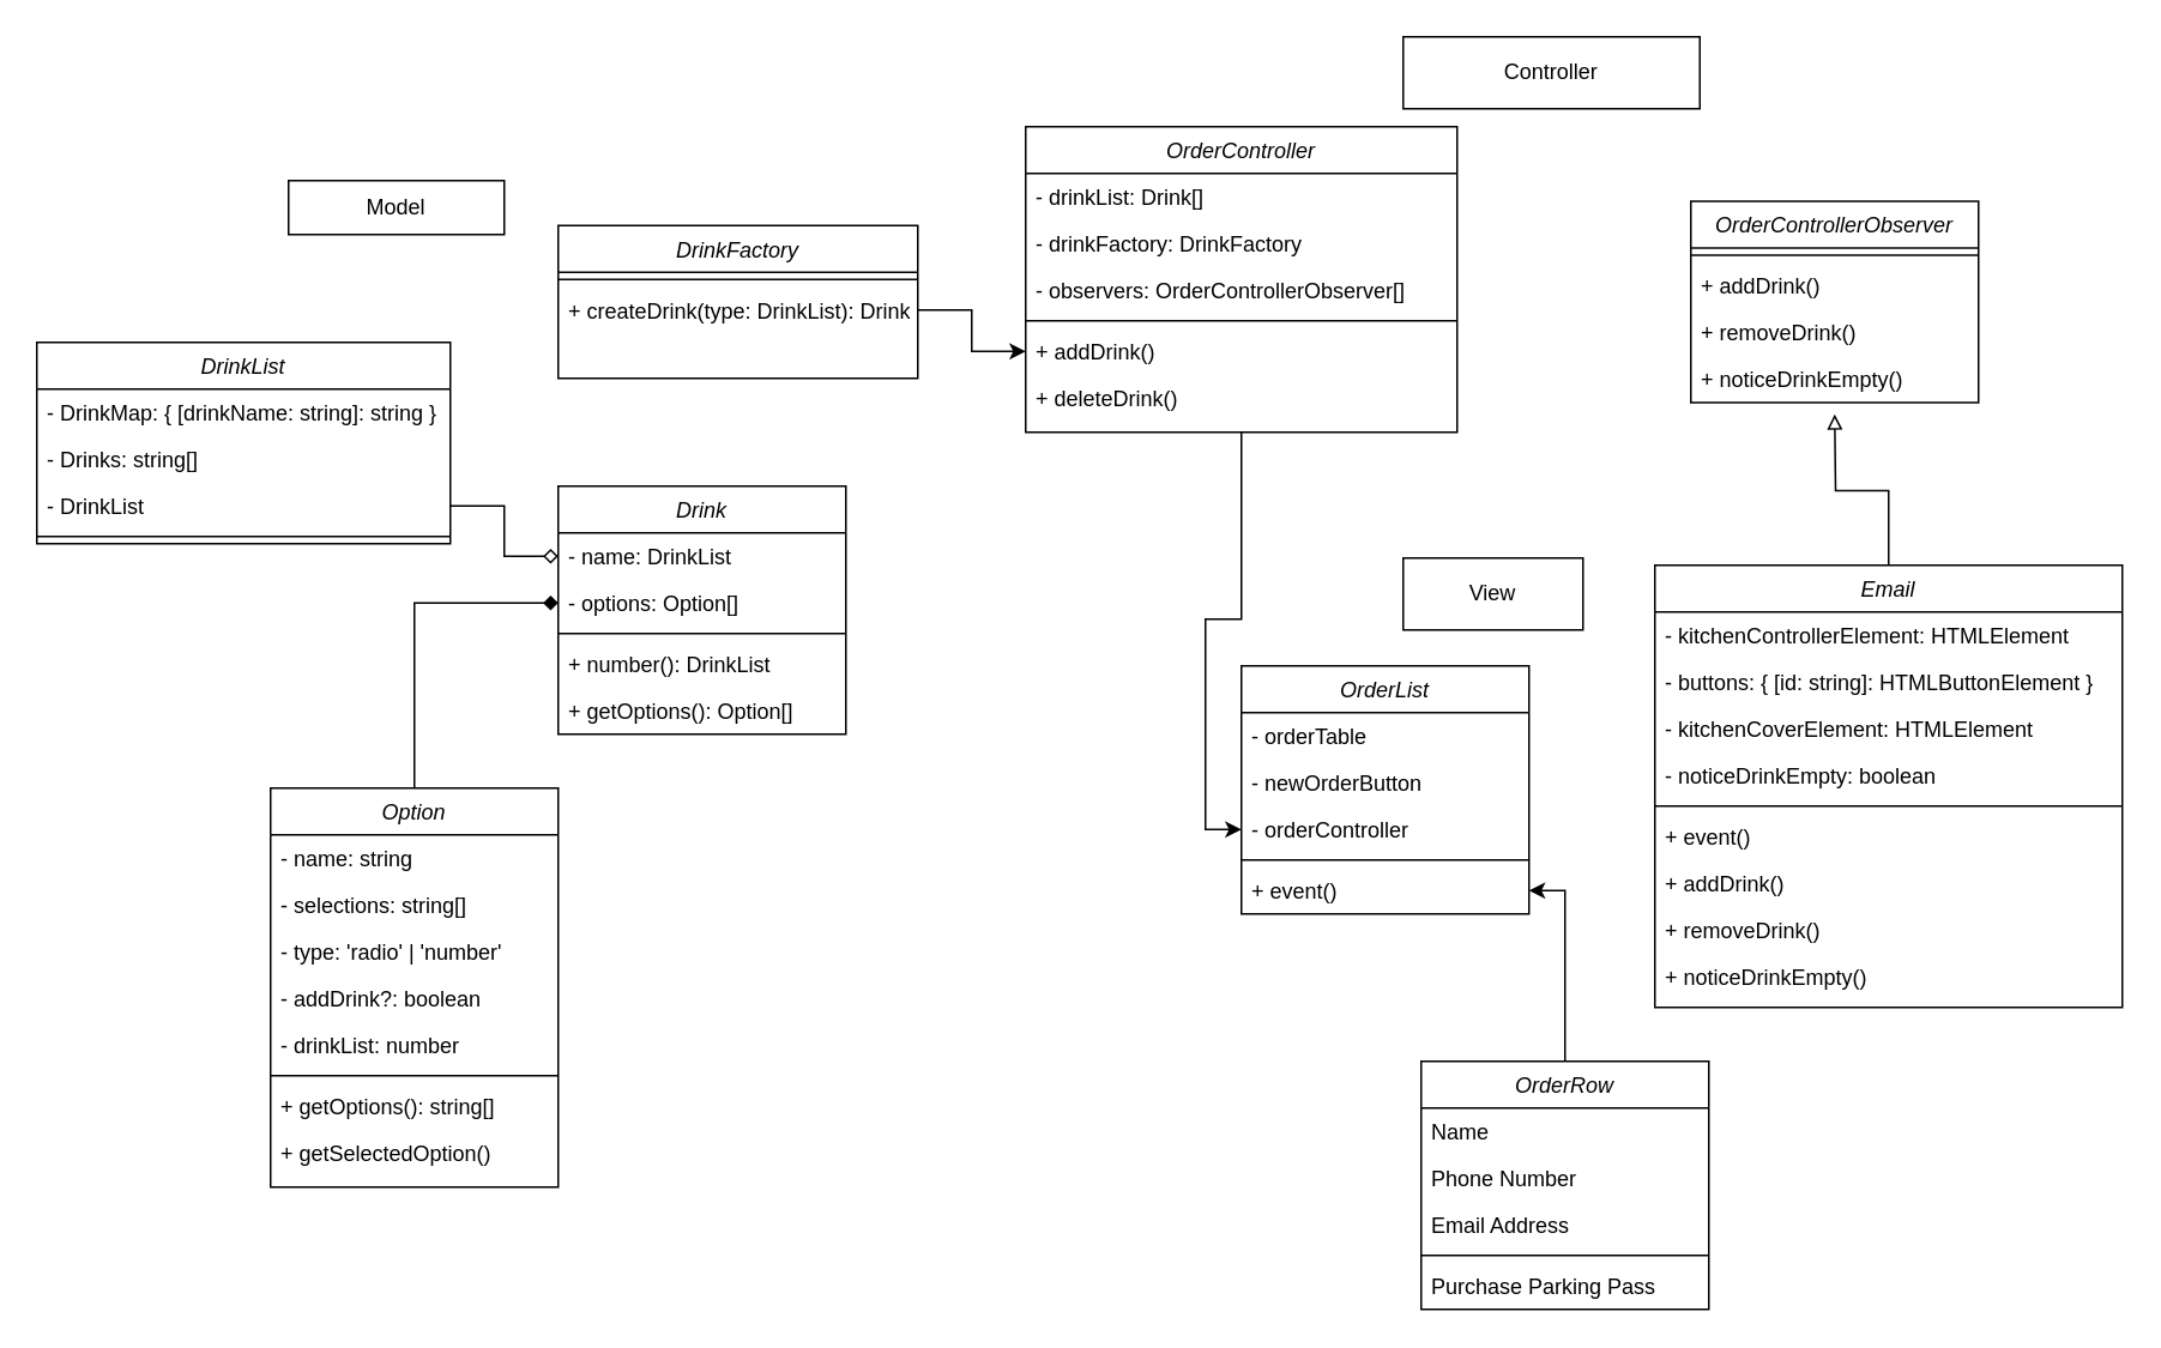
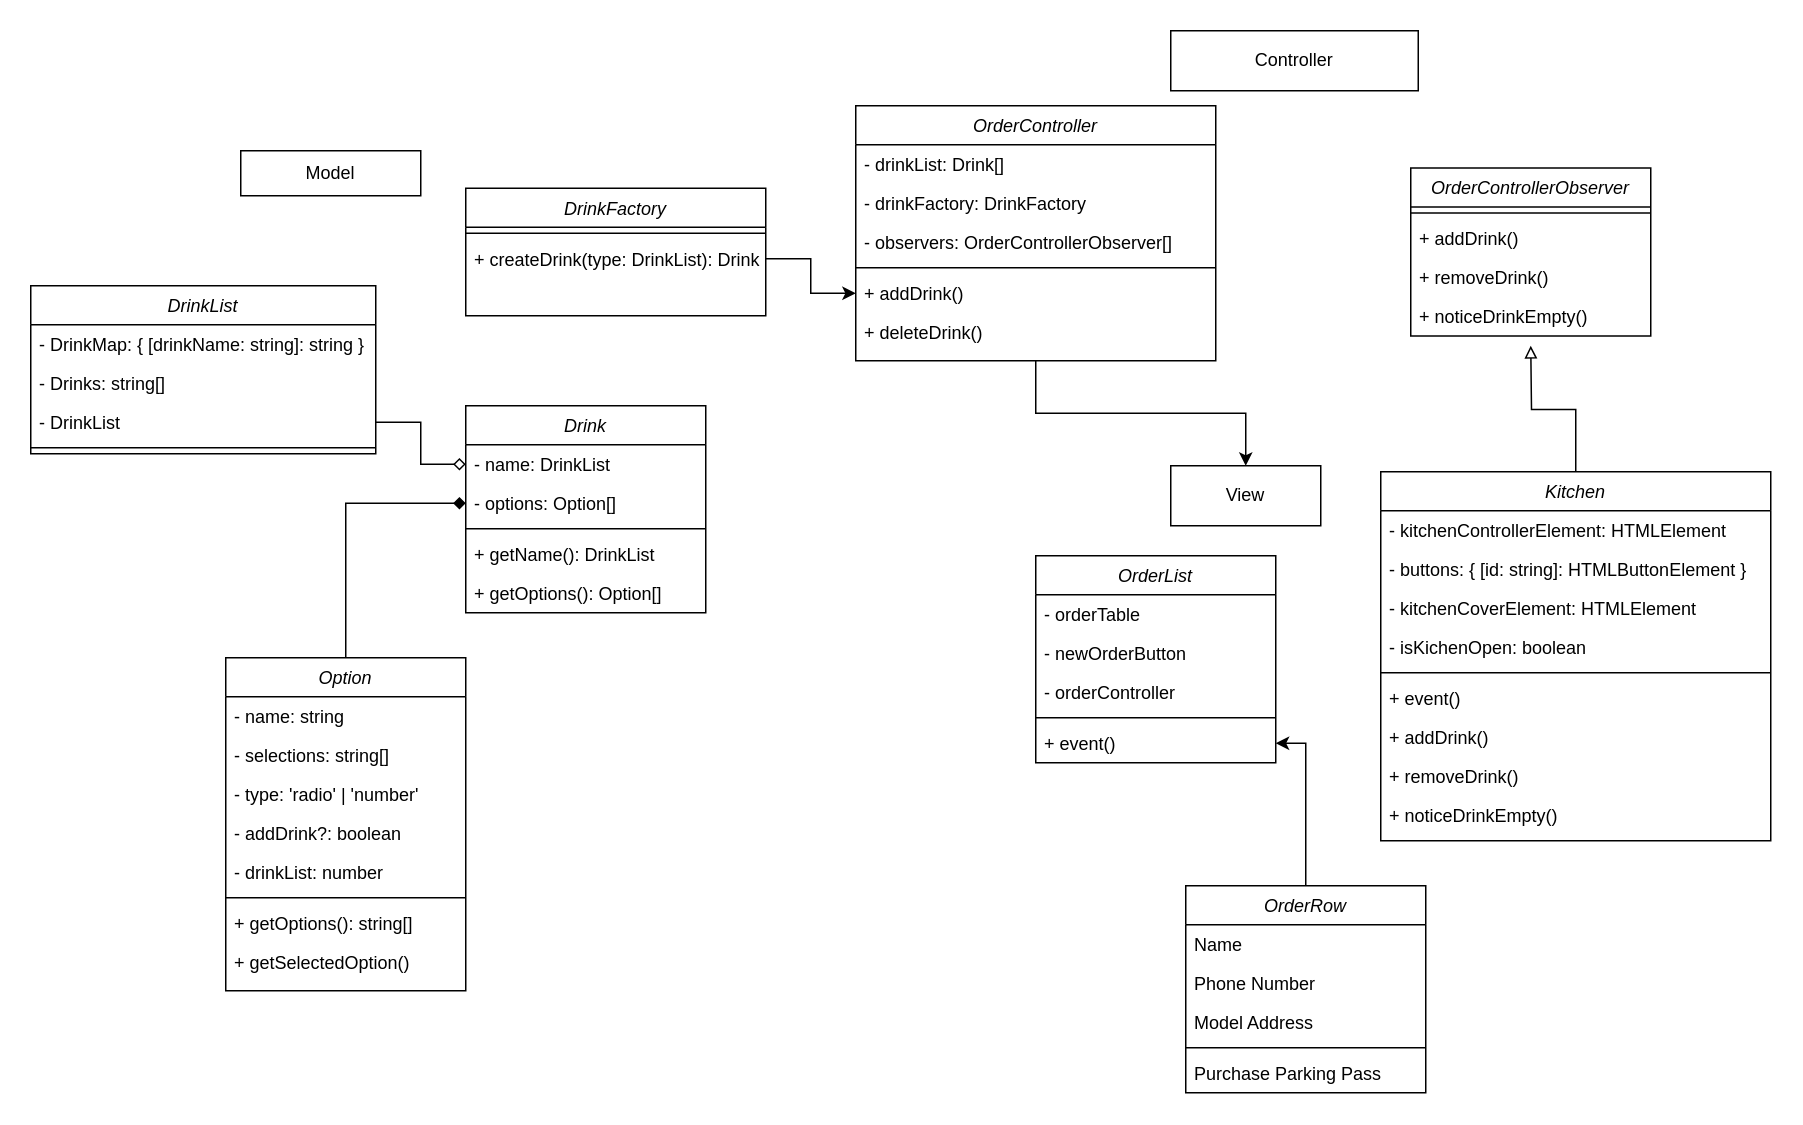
- <mxCell id="36" value="Email" style="swimlane;fontStyle=2;align=center;verticalAlign=top;childLayout=stackLayout;horizontal=1;startSize=26;horizontalStack=0;resizeParent=1;resizeLast=0;collapsible=1;marginBottom=0;rounded=0;shadow=0;strokeWidth=1;" vertex="1" parent="1"><mxGeometry x="920" y="314" width="260" height="246" as="geometry"><mxRectangle x="230" y="140" width="160" height="26" as="alternateBounds" /></mxGeometry></mxCell>
+ <mxCell id="36" value="Kitchen" style="swimlane;fontStyle=2;align=center;verticalAlign=top;childLayout=stackLayout;horizontal=1;startSize=26;horizontalStack=0;resizeParent=1;resizeLast=0;collapsible=1;marginBottom=0;rounded=0;shadow=0;strokeWidth=1;" vertex="1" parent="1"><mxGeometry x="920" y="314" width="260" height="246" as="geometry"><mxRectangle x="230" y="140" width="160" height="26" as="alternateBounds" /></mxGeometry></mxCell>
- <mxCell id="8" style="edgeStyle=orthogonalEdgeStyle;rounded=0;orthogonalLoop=1;jettySize=auto;html=1;exitX=0.5;exitY=1;exitDx=0;exitDy=0;entryX=0;entryY=0.5;entryDx=0;entryDy=0;endArrow=classic;endFill=1;" edge="1" parent="1" source="9" target="5"><mxGeometry relative="1" as="geometry" /></mxCell>
+ <mxCell id="8" style="edgeStyle=orthogonalEdgeStyle;rounded=0;orthogonalLoop=1;jettySize=auto;html=1;exitX=0.5;exitY=1;exitDx=0;exitDy=0;endArrow=classic;endFill=1;" edge="1" parent="1" source="9" target="65"><mxGeometry relative="1" as="geometry" /></mxCell>
- <mxCell id="20" value="+ number(): DrinkList" style="text;align=left;verticalAlign=top;spacingLeft=4;spacingRight=4;overflow=hidden;rotatable=0;points=[[0,0.5],[1,0.5]];portConstraint=eastwest;" vertex="1" parent="16"><mxGeometry y="86" width="160" height="26" as="geometry" /></mxCell>
+ <mxCell id="20" value="+ getName(): DrinkList" style="text;align=left;verticalAlign=top;spacingLeft=4;spacingRight=4;overflow=hidden;rotatable=0;points=[[0,0.5],[1,0.5]];portConstraint=eastwest;" vertex="1" parent="16"><mxGeometry y="86" width="160" height="26" as="geometry" /></mxCell>
- <mxCell id="40" value="- noticeDrinkEmpty: boolean" style="text;align=left;verticalAlign=top;spacingLeft=4;spacingRight=4;overflow=hidden;rotatable=0;points=[[0,0.5],[1,0.5]];portConstraint=eastwest;rounded=0;shadow=0;html=0;" vertex="1" parent="36"><mxGeometry y="104" width="260" height="26" as="geometry" /></mxCell>
+ <mxCell id="40" value="- isKichenOpen: boolean" style="text;align=left;verticalAlign=top;spacingLeft=4;spacingRight=4;overflow=hidden;rotatable=0;points=[[0,0.5],[1,0.5]];portConstraint=eastwest;rounded=0;shadow=0;html=0;" vertex="1" parent="36"><mxGeometry y="104" width="260" height="26" as="geometry" /></mxCell>
- <mxCell id="50" value="Email Address" style="text;align=left;verticalAlign=top;spacingLeft=4;spacingRight=4;overflow=hidden;rotatable=0;points=[[0,0.5],[1,0.5]];portConstraint=eastwest;rounded=0;shadow=0;html=0;" vertex="1" parent="47"><mxGeometry y="78" width="160" height="26" as="geometry" /></mxCell>
+ <mxCell id="50" value="Model Address" style="text;align=left;verticalAlign=top;spacingLeft=4;spacingRight=4;overflow=hidden;rotatable=0;points=[[0,0.5],[1,0.5]];portConstraint=eastwest;rounded=0;shadow=0;html=0;" vertex="1" parent="47"><mxGeometry y="78" width="160" height="26" as="geometry" /></mxCell>
